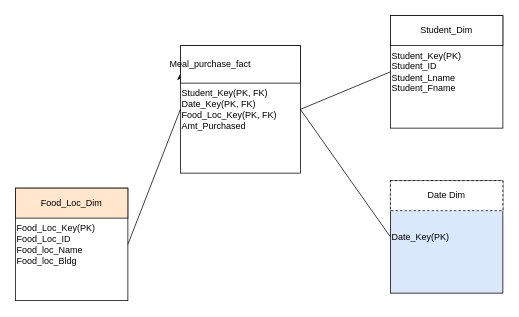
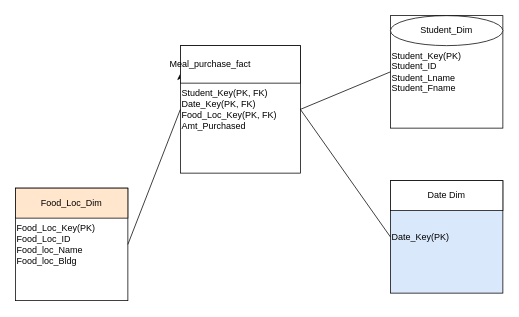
- <mxCell id="7" value="Student_Dim" style="rounded=0;whiteSpace=wrap;html=1;" vertex="1" parent="1"><mxGeometry x="520" y="20" width="150" height="40" as="geometry" /></mxCell>
+ <mxCell id="7" value="Student_Dim" style="ellipse;whiteSpace=wrap;html=1;" vertex="1" parent="1"><mxGeometry x="520" y="20" width="150" height="40" as="geometry" /></mxCell>
- <mxCell id="9" value="Date Dim" style="rounded=0;whiteSpace=wrap;html=1;dashed=1;" vertex="1" parent="1"><mxGeometry x="520" y="240" width="150" height="40" as="geometry" /></mxCell>
+ <mxCell id="9" value="Date Dim" style="rounded=0;whiteSpace=wrap;html=1;" vertex="1" parent="1"><mxGeometry x="520" y="240" width="150" height="40" as="geometry" /></mxCell>
